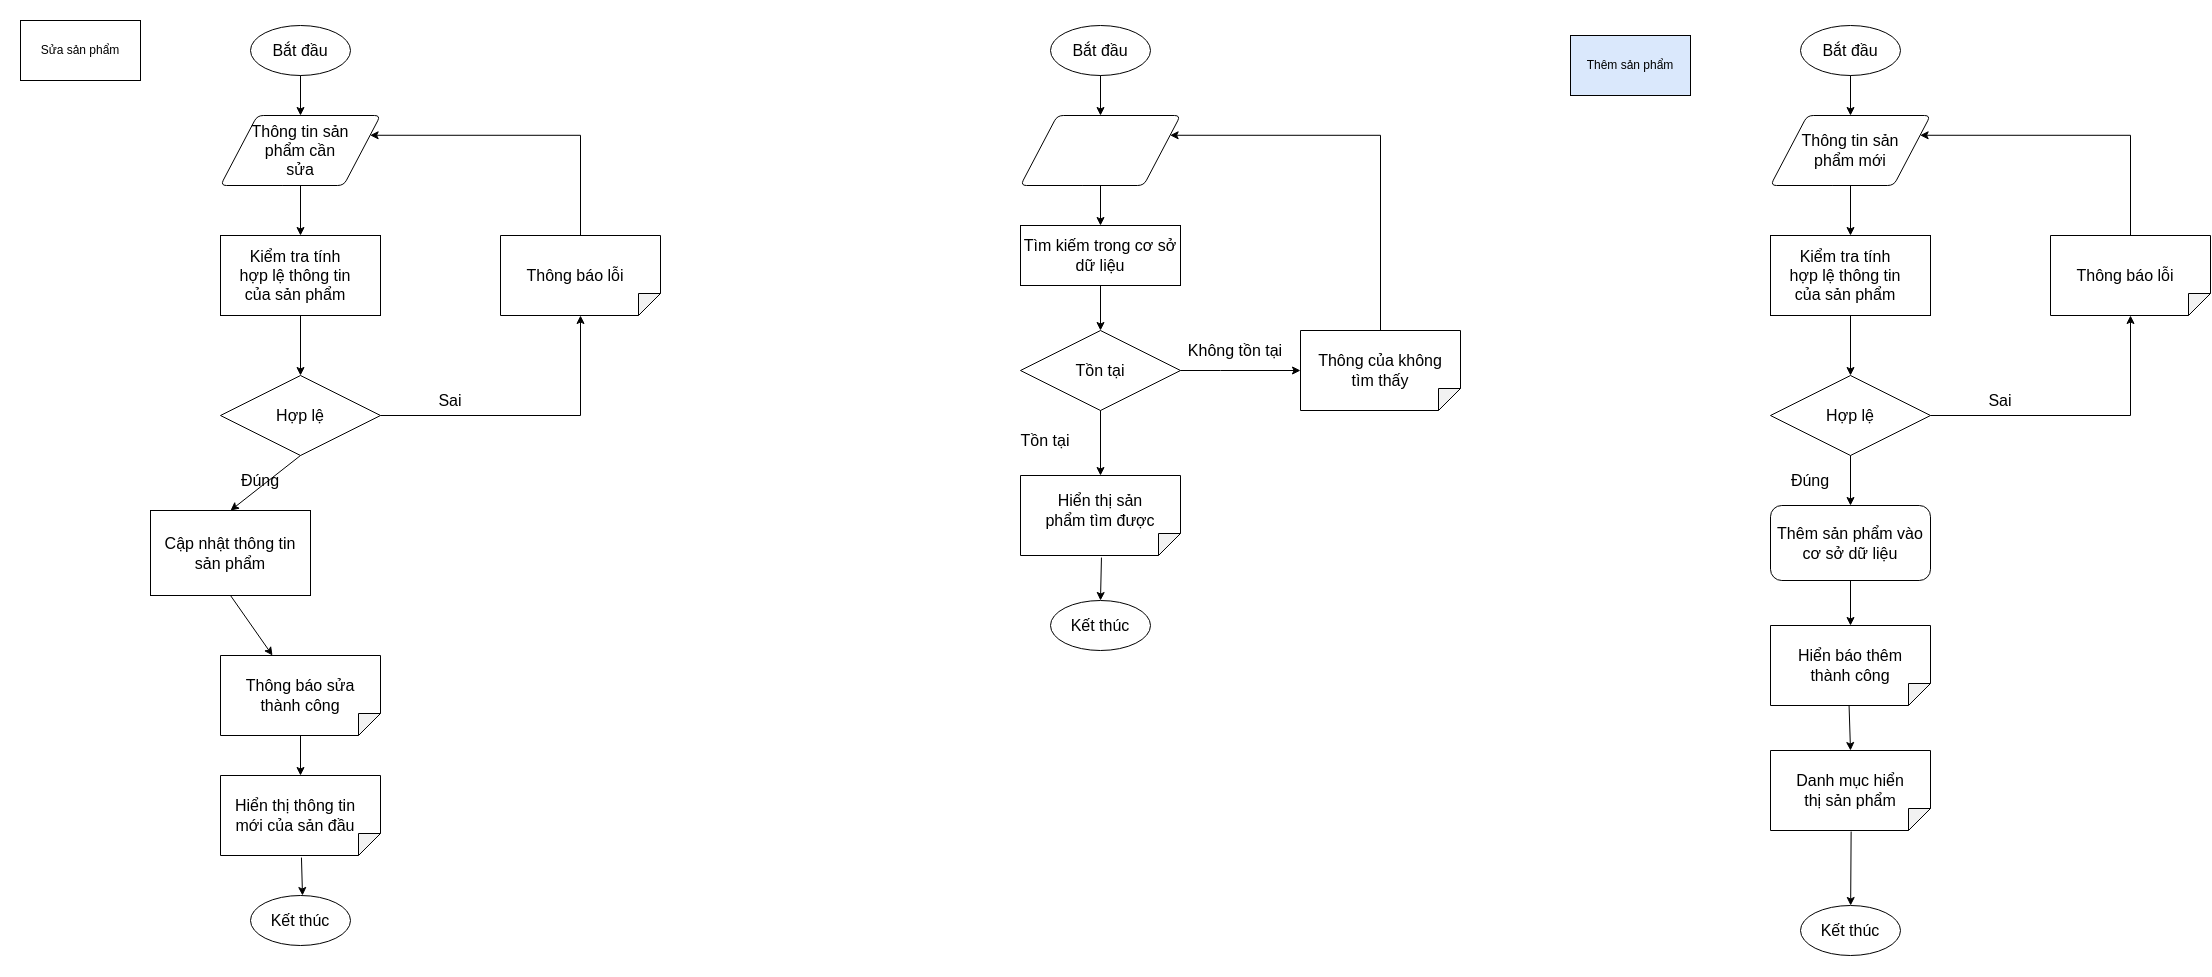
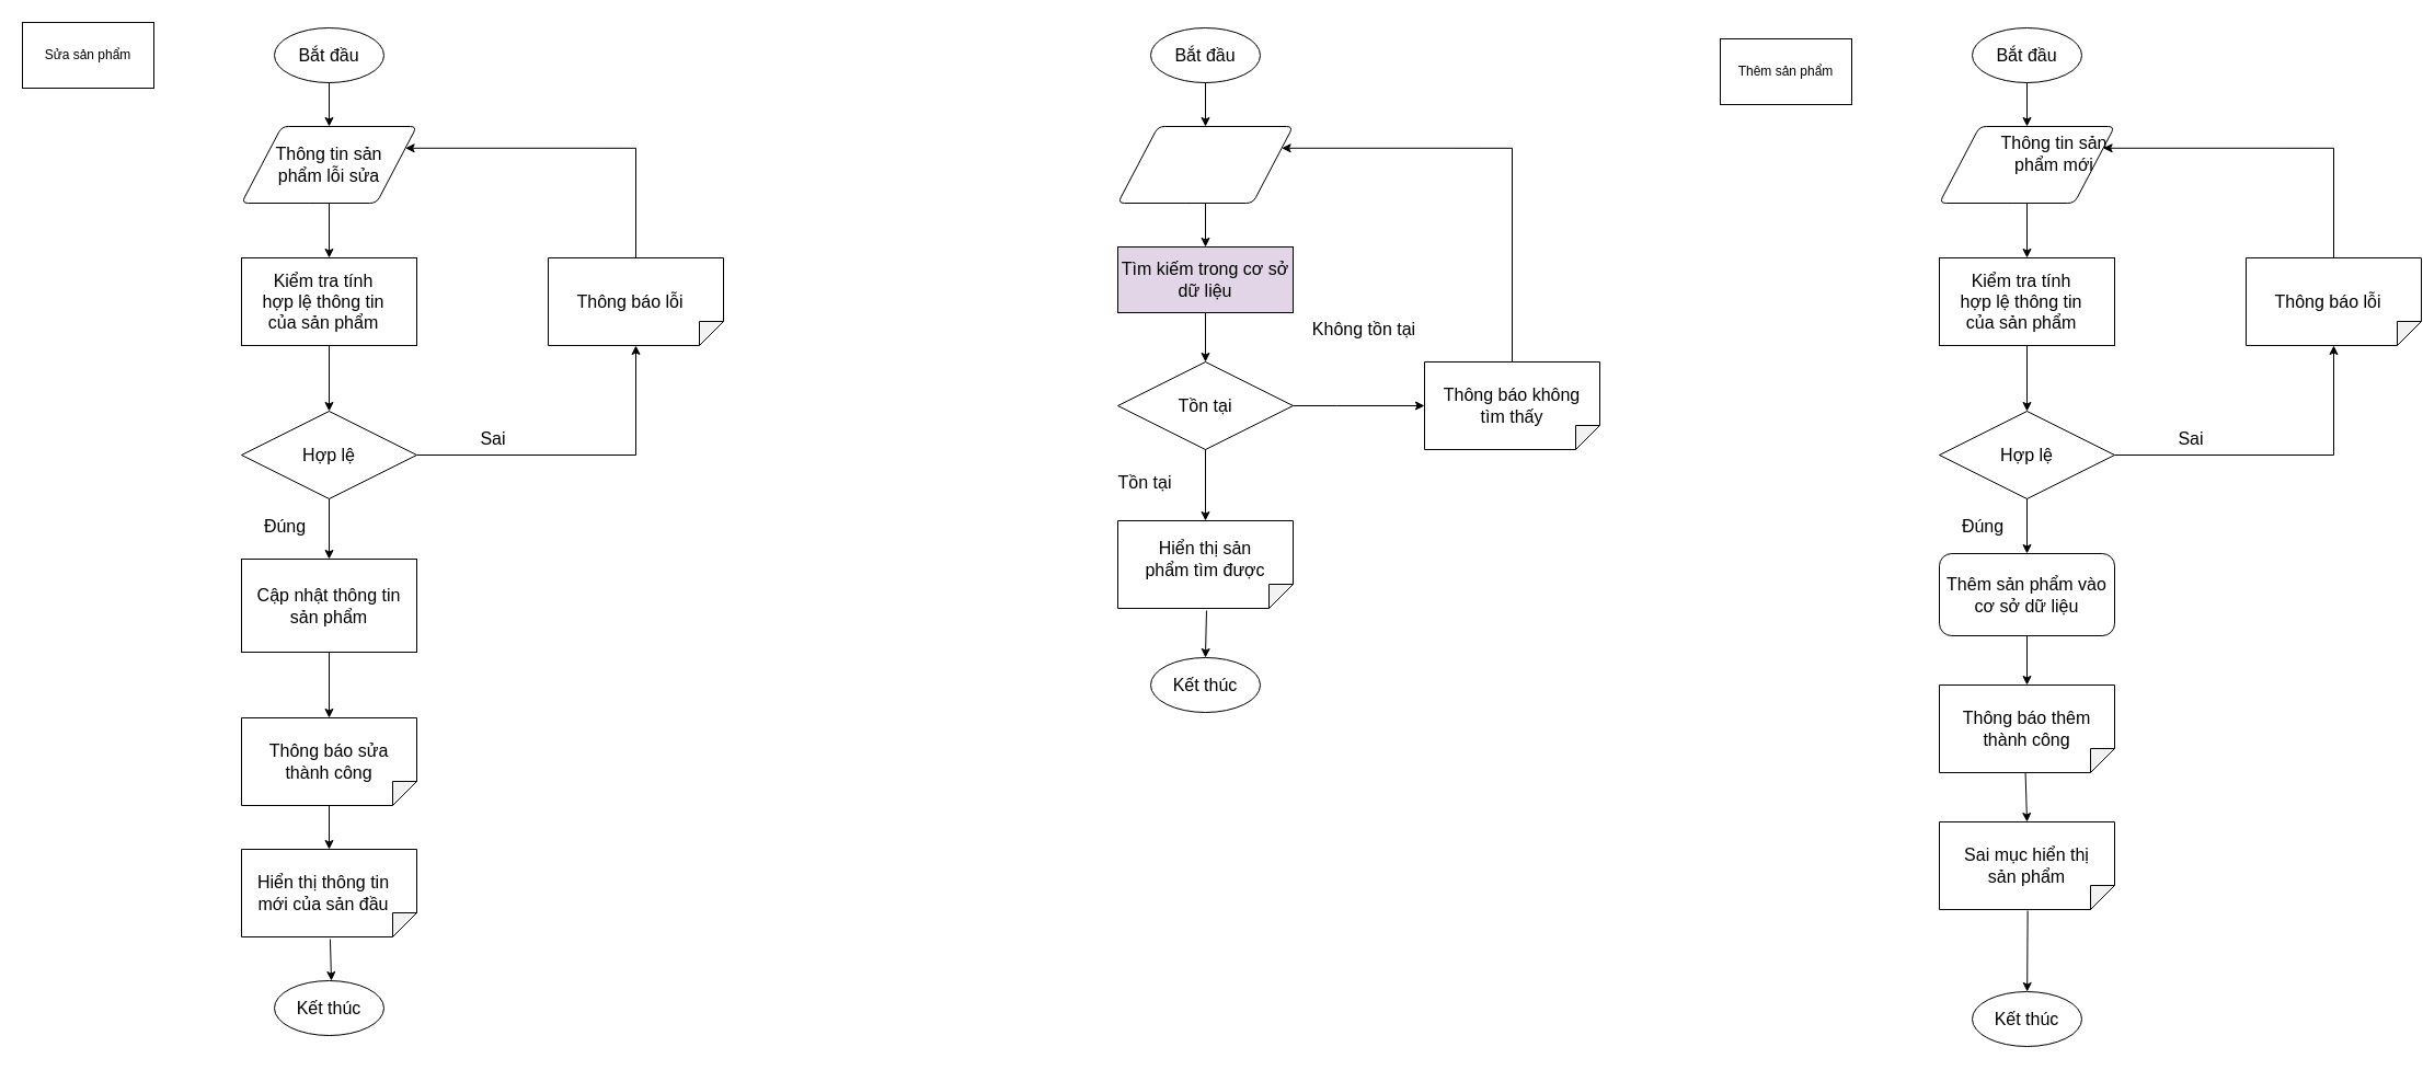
- <mxCell id="27" value="Thêm sản phẩm" style="rounded=0;whiteSpace=wrap;html=1;fillColor=#dae8fc;" parent="1" vertex="1"><mxGeometry x="1570" y="35" width="120" height="60" as="geometry" /></mxCell>
+ <mxCell id="27" value="Thêm sản phẩm" style="rounded=0;whiteSpace=wrap;html=1;" parent="1" vertex="1"><mxGeometry x="1570" y="35" width="120" height="60" as="geometry" /></mxCell>
- <mxCell id="49" value="Thông tin sản phẩm cần sửa" style="text;html=1;strokeColor=none;fillColor=none;align=center;verticalAlign=middle;whiteSpace=wrap;rounded=0;fontSize=16;fontStyle=0;strokeWidth=1;" parent="1" vertex="1"><mxGeometry x="250" y="135" width="100" height="30" as="geometry" /></mxCell>
+ <mxCell id="49" value="Thông tin sản phẩm lỗi sửa" style="text;html=1;strokeColor=none;fillColor=none;align=center;verticalAlign=middle;whiteSpace=wrap;rounded=0;fontSize=16;fontStyle=0;strokeWidth=1;" parent="1" vertex="1"><mxGeometry x="250" y="135" width="100" height="30" as="geometry" /></mxCell>
- <mxCell id="6" value="Thông tin sản phẩm mới" style="text;html=1;strokeColor=none;fillColor=none;align=center;verticalAlign=middle;whiteSpace=wrap;rounded=0;fontSize=16;fontStyle=0;strokeWidth=1;" parent="1" vertex="1"><mxGeometry x="1800" y="135" width="100" height="30" as="geometry" /></mxCell>
+ <mxCell id="6" value="Thông tin sản phẩm mới" style="text;html=1;strokeColor=none;fillColor=none;align=center;verticalAlign=middle;whiteSpace=wrap;rounded=0;fontSize=16;fontStyle=0;strokeWidth=1;" parent="1" vertex="1"><mxGeometry x="1825" y="125" width="100" height="30" as="geometry" /></mxCell>
- <mxCell id="74" value="Tìm kiếm trong cơ sở dữ liệu" style="rounded=0;whiteSpace=wrap;html=1;fontSize=16;" parent="1" vertex="1"><mxGeometry x="1020" y="225" width="160" height="60" as="geometry" /></mxCell>
+ <mxCell id="74" value="Tìm kiếm trong cơ sở dữ liệu" style="rounded=0;whiteSpace=wrap;html=1;fontSize=16;fillColor=#e1d5e7;" parent="1" vertex="1"><mxGeometry x="1020" y="225" width="160" height="60" as="geometry" /></mxCell>
- <mxCell id="38" value="Không tồn tại" style="text;html=1;strokeColor=none;fillColor=none;align=center;verticalAlign=middle;whiteSpace=wrap;rounded=0;fontSize=16;" parent="1" vertex="1"><mxGeometry x="1180" y="335" width="110" height="30" as="geometry" /></mxCell>
+ <mxCell id="38" value="Không tồn tại" style="text;html=1;strokeColor=none;fillColor=none;align=center;verticalAlign=middle;whiteSpace=wrap;rounded=0;fontSize=16;" parent="1" vertex="1"><mxGeometry x="1190" y="285" width="110" height="30" as="geometry" /></mxCell>
- <mxCell id="42" value="Thông của không tìm thấy" style="text;html=1;strokeColor=none;fillColor=none;align=center;verticalAlign=middle;whiteSpace=wrap;rounded=0;fontSize=16;fontStyle=0;strokeWidth=1;" parent="1" vertex="1"><mxGeometry x="1315" y="355" width="130" height="30" as="geometry" /></mxCell>
+ <mxCell id="42" value="Thông báo không tìm thấy" style="text;html=1;strokeColor=none;fillColor=none;align=center;verticalAlign=middle;whiteSpace=wrap;rounded=0;fontSize=16;fontStyle=0;strokeWidth=1;" parent="1" vertex="1"><mxGeometry x="1315" y="355" width="130" height="30" as="geometry" /></mxCell>
- <mxCell id="76" value="Cập nhật thông tin sản phẩm" style="rounded=0;whiteSpace=wrap;html=1;fontSize=16;" parent="1" vertex="1"><mxGeometry x="150" y="510" width="160" height="85" as="geometry" /></mxCell>
+ <mxCell id="76" value="Cập nhật thông tin sản phẩm" style="rounded=0;whiteSpace=wrap;html=1;fontSize=16;" parent="1" vertex="1"><mxGeometry x="220" y="510" width="160" height="85" as="geometry" /></mxCell>
- <mxCell id="25" value="&lt;span style=&quot;font-size: 16px ; background-color: rgb(255 , 255 , 255)&quot;&gt;Hiển báo thêm thành công&lt;/span&gt;" style="text;html=1;strokeColor=none;fillColor=none;align=center;verticalAlign=middle;whiteSpace=wrap;rounded=0;" parent="1" vertex="1"><mxGeometry x="1790" y="650" width="120" height="30" as="geometry" /></mxCell>
+ <mxCell id="25" value="&lt;span style=&quot;font-size: 16px ; background-color: rgb(255 , 255 , 255)&quot;&gt;Thông báo thêm thành công&lt;/span&gt;" style="text;html=1;strokeColor=none;fillColor=none;align=center;verticalAlign=middle;whiteSpace=wrap;rounded=0;" parent="1" vertex="1"><mxGeometry x="1790" y="650" width="120" height="30" as="geometry" /></mxCell>
- <mxCell id="17" value="Danh mục hiển thị sản phẩm" style="text;html=1;strokeColor=none;fillColor=none;align=center;verticalAlign=middle;whiteSpace=wrap;rounded=0;fontSize=16;fontStyle=0;strokeWidth=1;" parent="1" vertex="1"><mxGeometry x="1785" y="775" width="130" height="30" as="geometry" /></mxCell>
+ <mxCell id="17" value="Sai mục hiển thị sản phẩm" style="text;html=1;strokeColor=none;fillColor=none;align=center;verticalAlign=middle;whiteSpace=wrap;rounded=0;fontSize=16;fontStyle=0;strokeWidth=1;" parent="1" vertex="1"><mxGeometry x="1785" y="775" width="130" height="30" as="geometry" /></mxCell>
